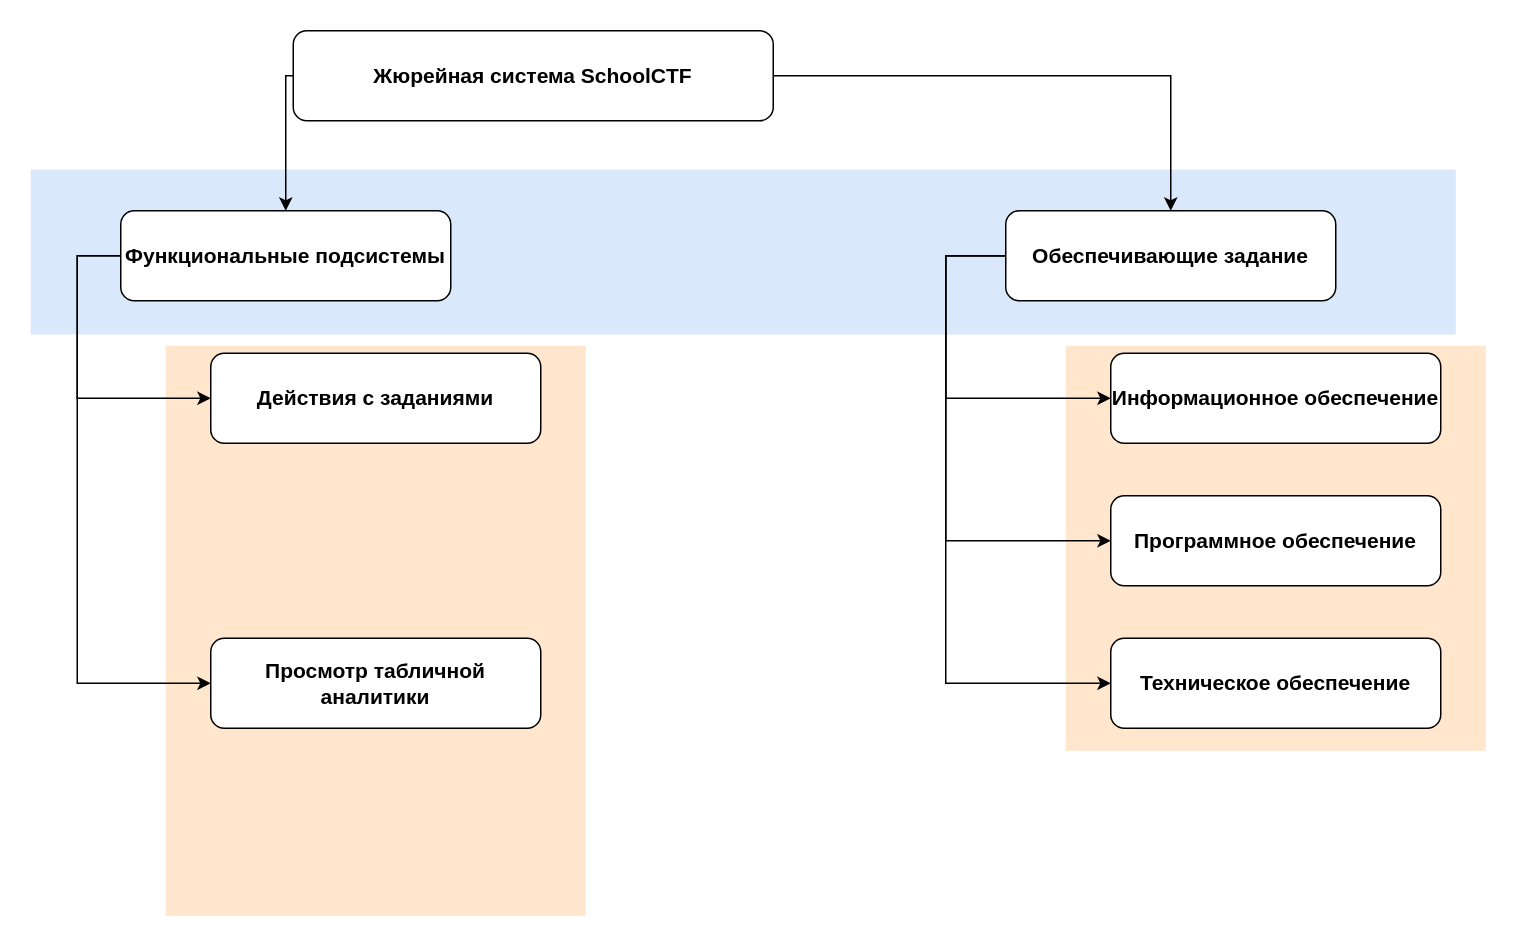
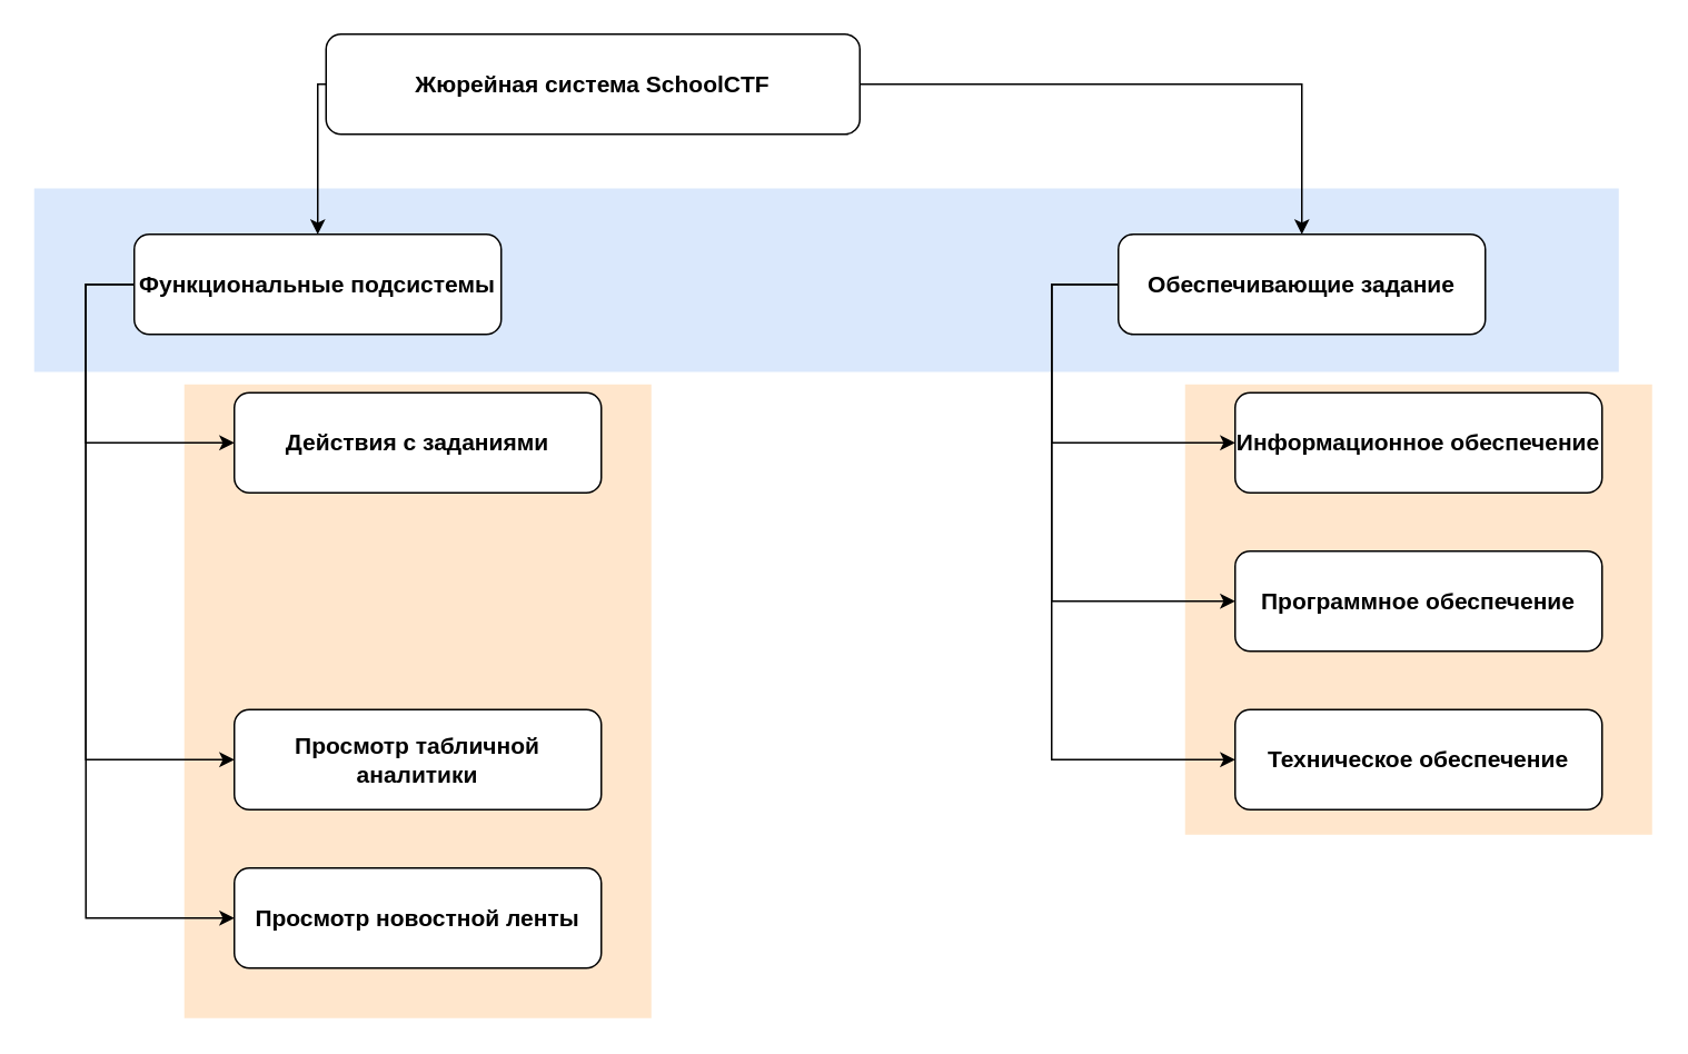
+ <mxCell id="10" style="edgeStyle=orthogonalEdgeStyle;rounded=0;orthogonalLoop=1;jettySize=auto;html=1;" edge="1" parent="1" source="11" target="21"><mxGeometry relative="1" as="geometry"><Array as="points"><mxPoint x="51" y="170" /><mxPoint x="51" y="550" /></Array></mxGeometry></mxCell>
+ <mxCell id="21" value="Просмотр новостной ленты" style="rounded=1;whiteSpace=wrap;html=1;fontSize=14;fontStyle=1" vertex="1" parent="1"><mxGeometry x="140" y="520" width="220" height="60" as="geometry" /></mxCell>
